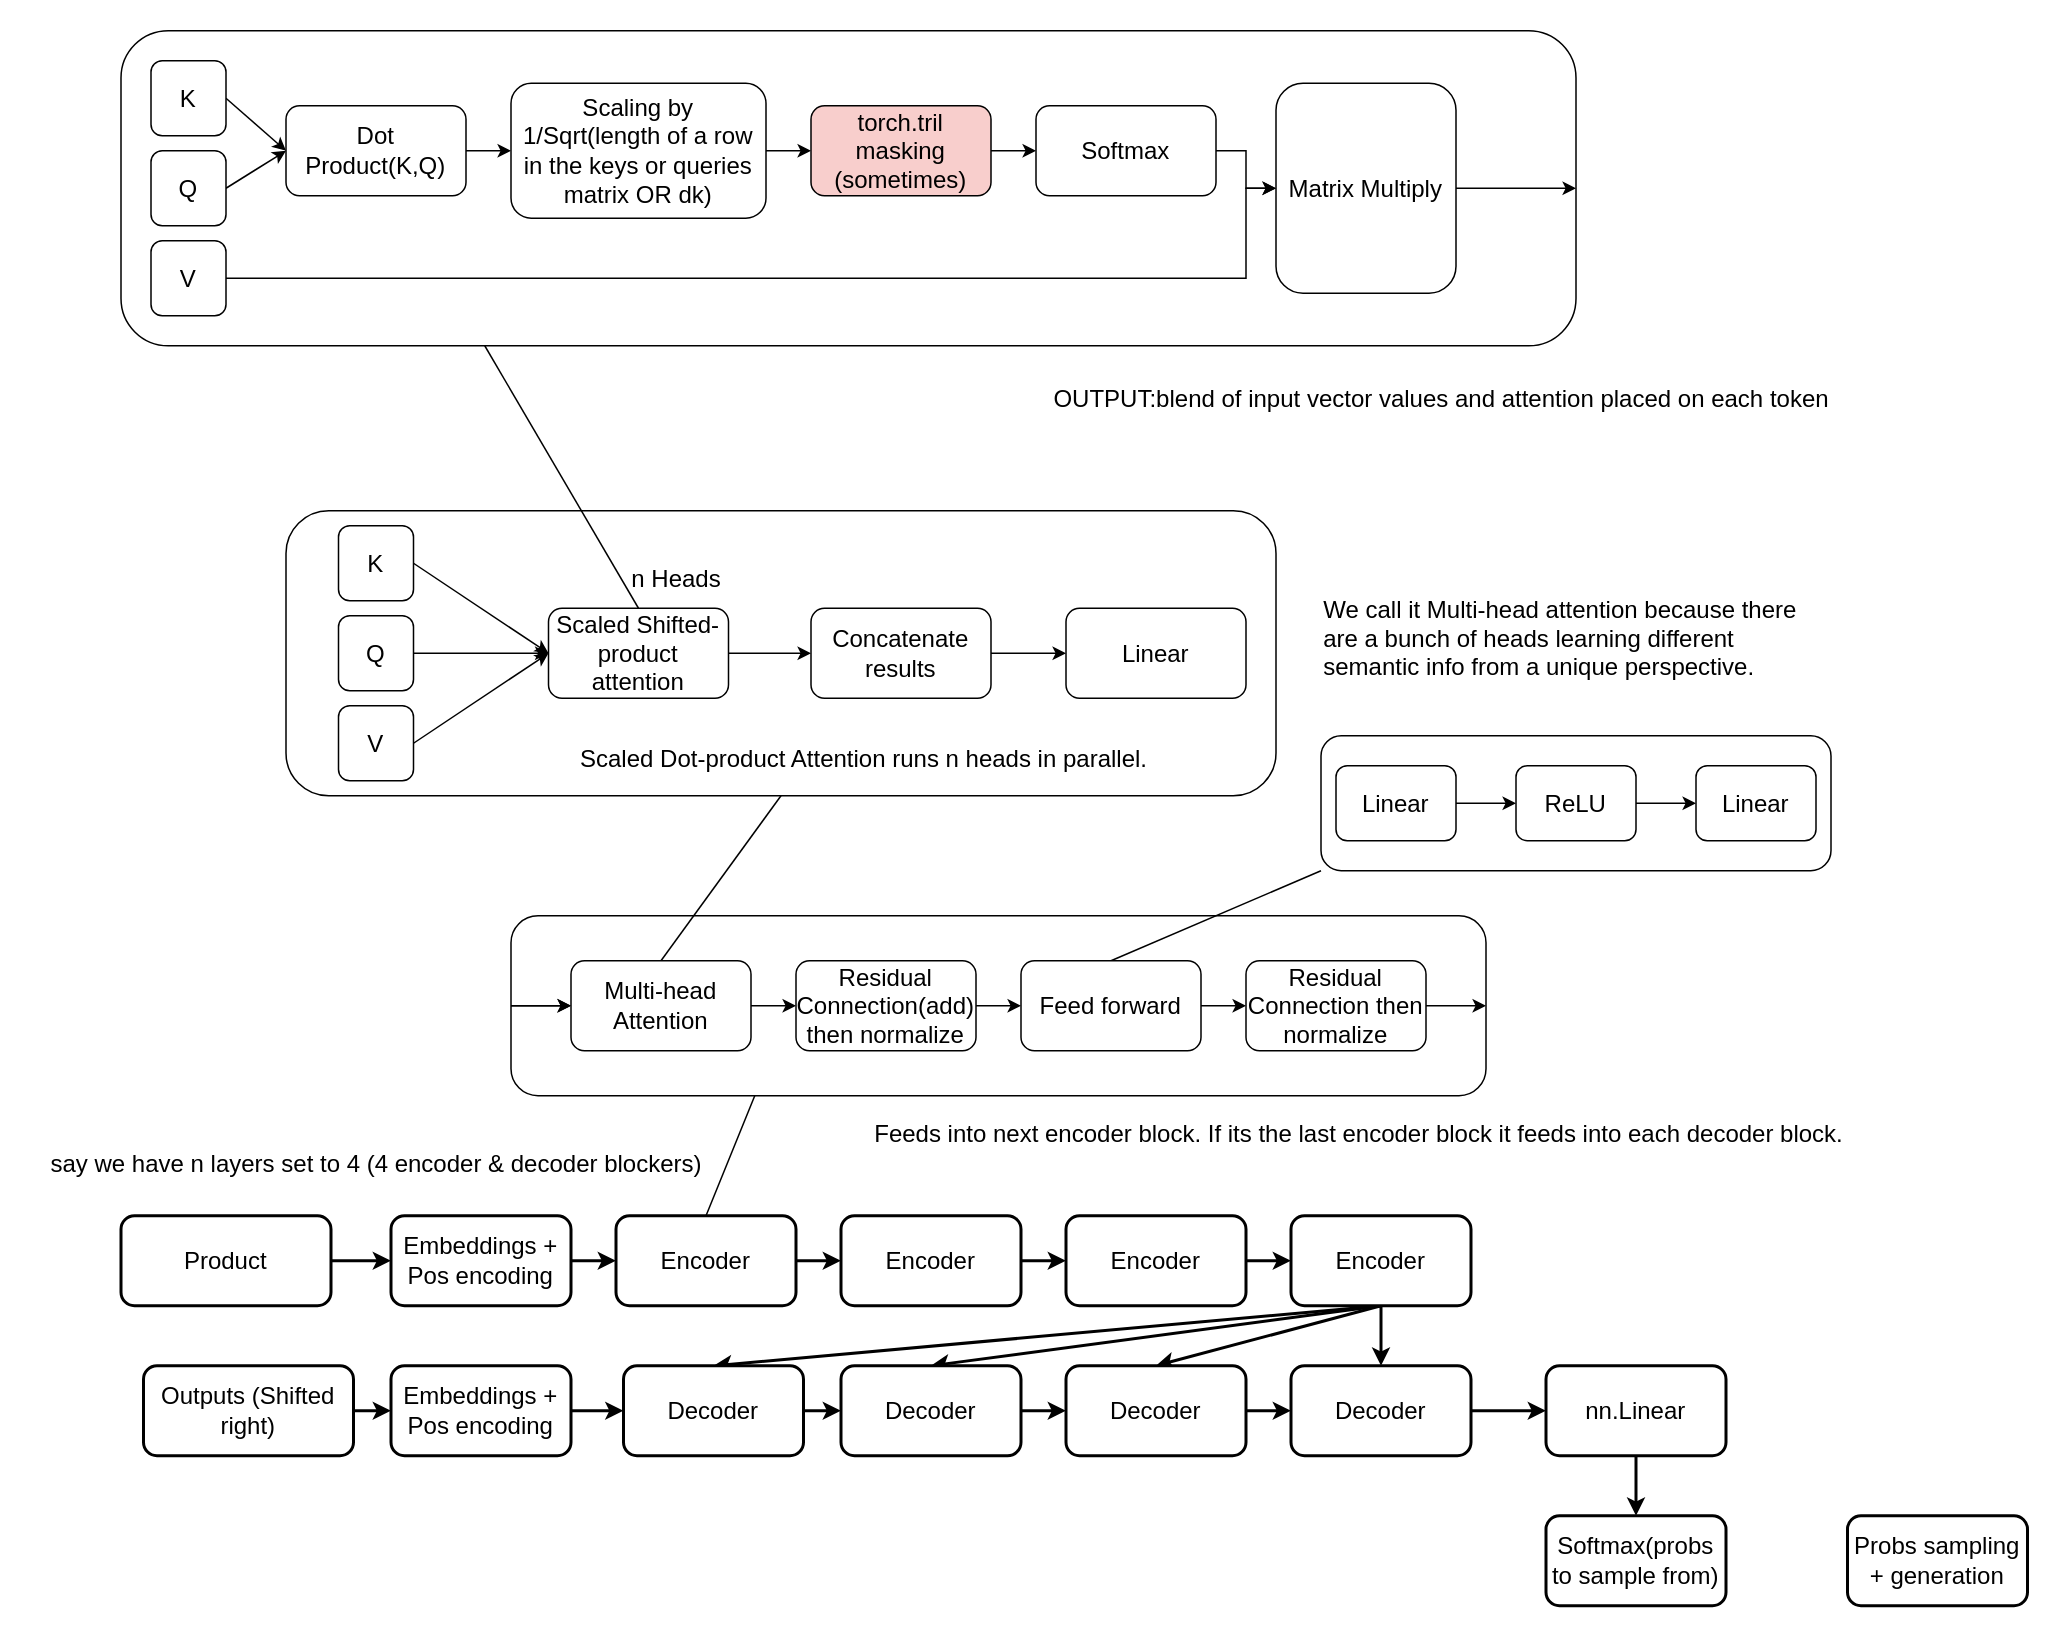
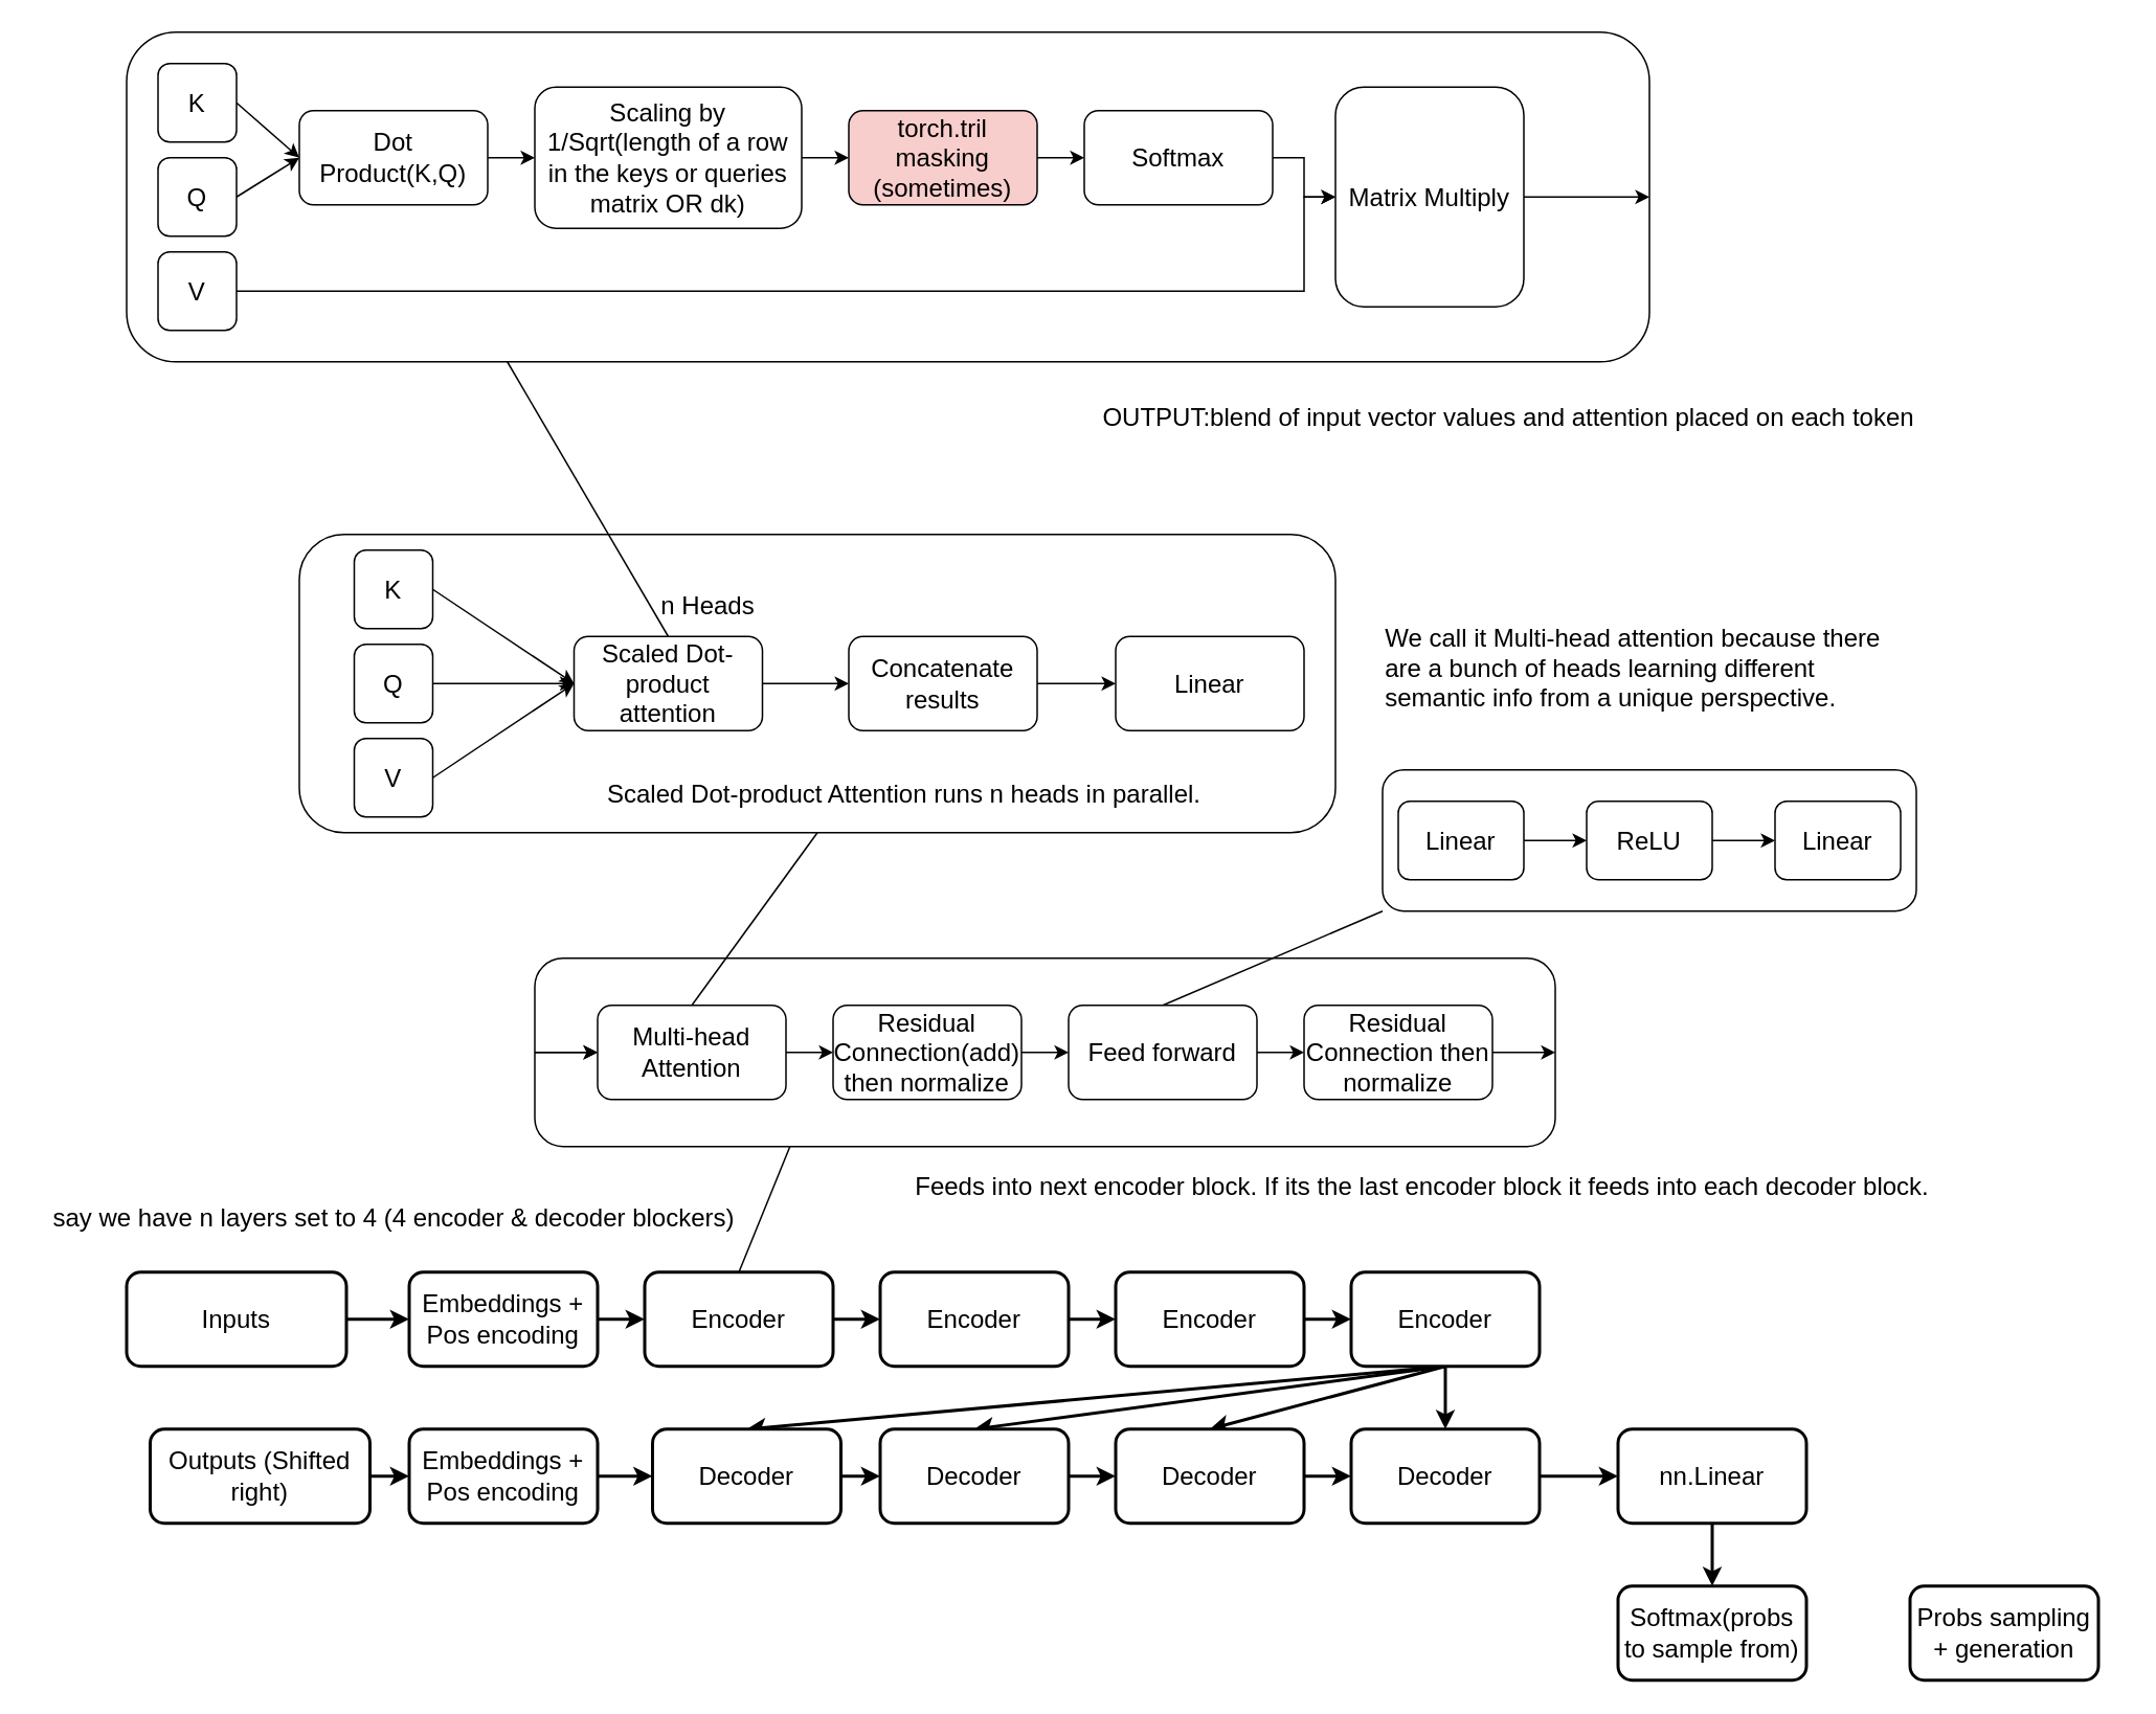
- <mxCell id="33" value="Scaled Shifted-product attention" style="rounded=1;whiteSpace=wrap;html=1;fontSize=16;" parent="1" vertex="1"><mxGeometry x="365" y="405" width="120" height="60" as="geometry" /></mxCell>
+ <mxCell id="33" value="Scaled Dot-product attention" style="rounded=1;whiteSpace=wrap;html=1;fontSize=16;" parent="1" vertex="1"><mxGeometry x="365" y="405" width="120" height="60" as="geometry" /></mxCell>
- <mxCell id="58" value="Product" style="rounded=1;whiteSpace=wrap;html=1;strokeWidth=2;fontSize=16;" parent="1" vertex="1"><mxGeometry x="80" y="810" width="140" height="60" as="geometry" /></mxCell>
+ <mxCell id="58" value="Inputs" style="rounded=1;whiteSpace=wrap;html=1;strokeWidth=2;fontSize=16;" parent="1" vertex="1"><mxGeometry x="80" y="810" width="140" height="60" as="geometry" /></mxCell>
- <mxCell id="88" value="Probs sampling + generation" style="rounded=1;whiteSpace=wrap;html=1;strokeWidth=2;fontSize=16;" parent="1" vertex="1"><mxGeometry x="1231" y="1010" width="120" height="60" as="geometry" /></mxCell>
+ <mxCell id="88" value="Probs sampling + generation" style="rounded=1;whiteSpace=wrap;html=1;strokeWidth=2;fontSize=16;" parent="1" vertex="1"><mxGeometry x="1216" y="1010" width="120" height="60" as="geometry" /></mxCell>
